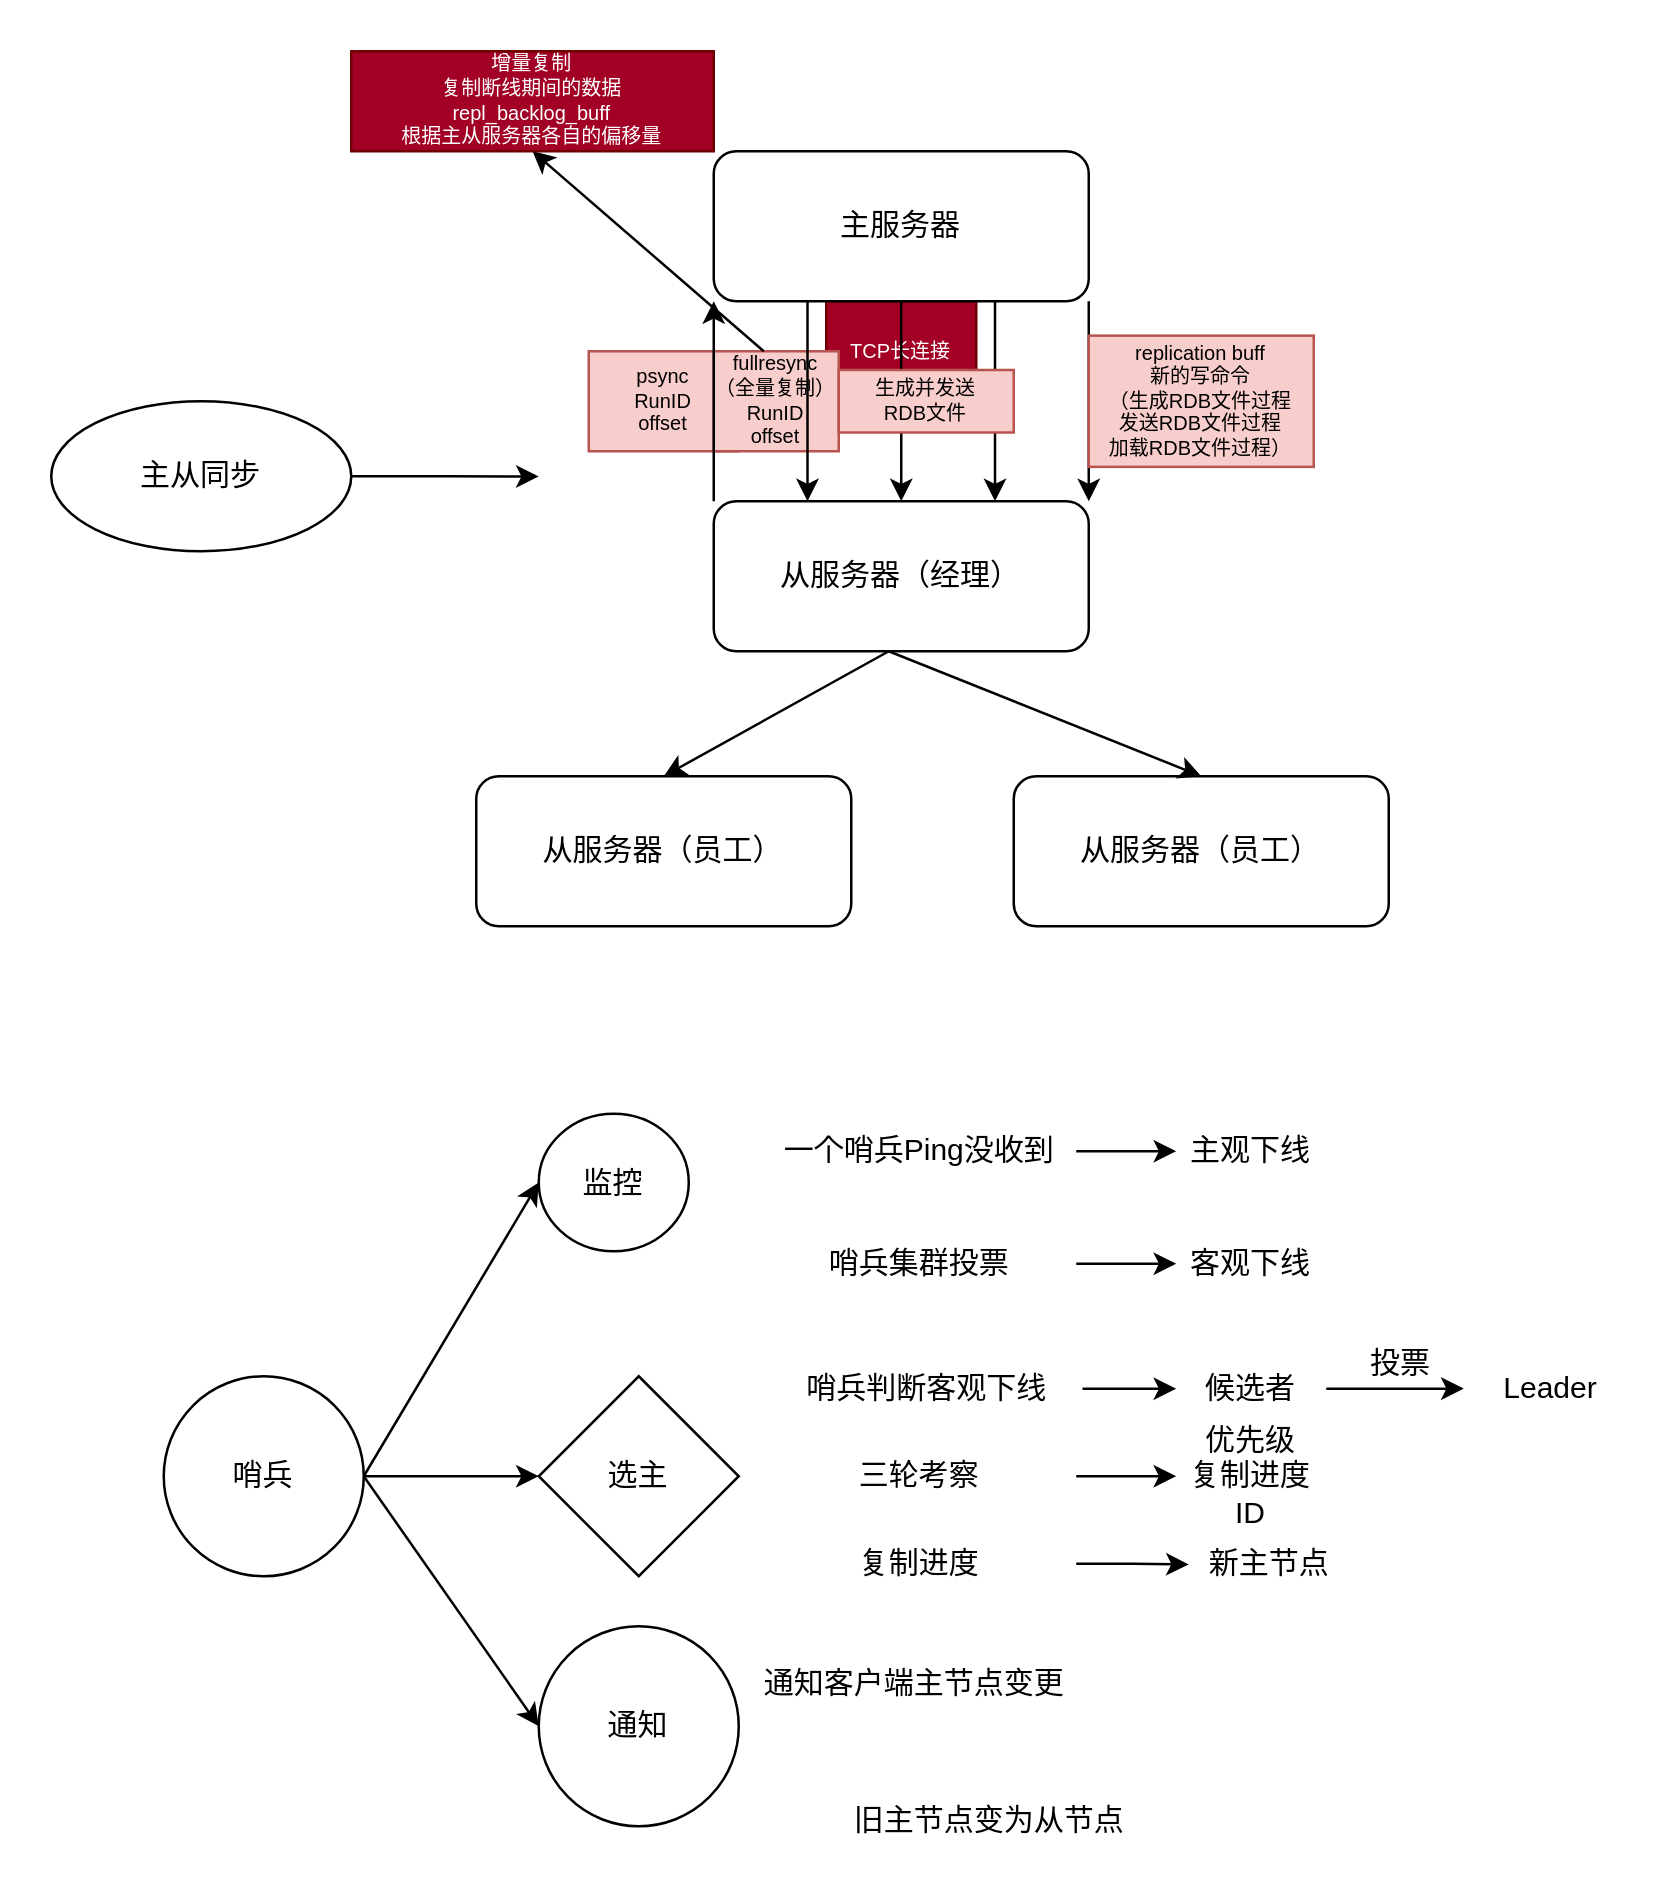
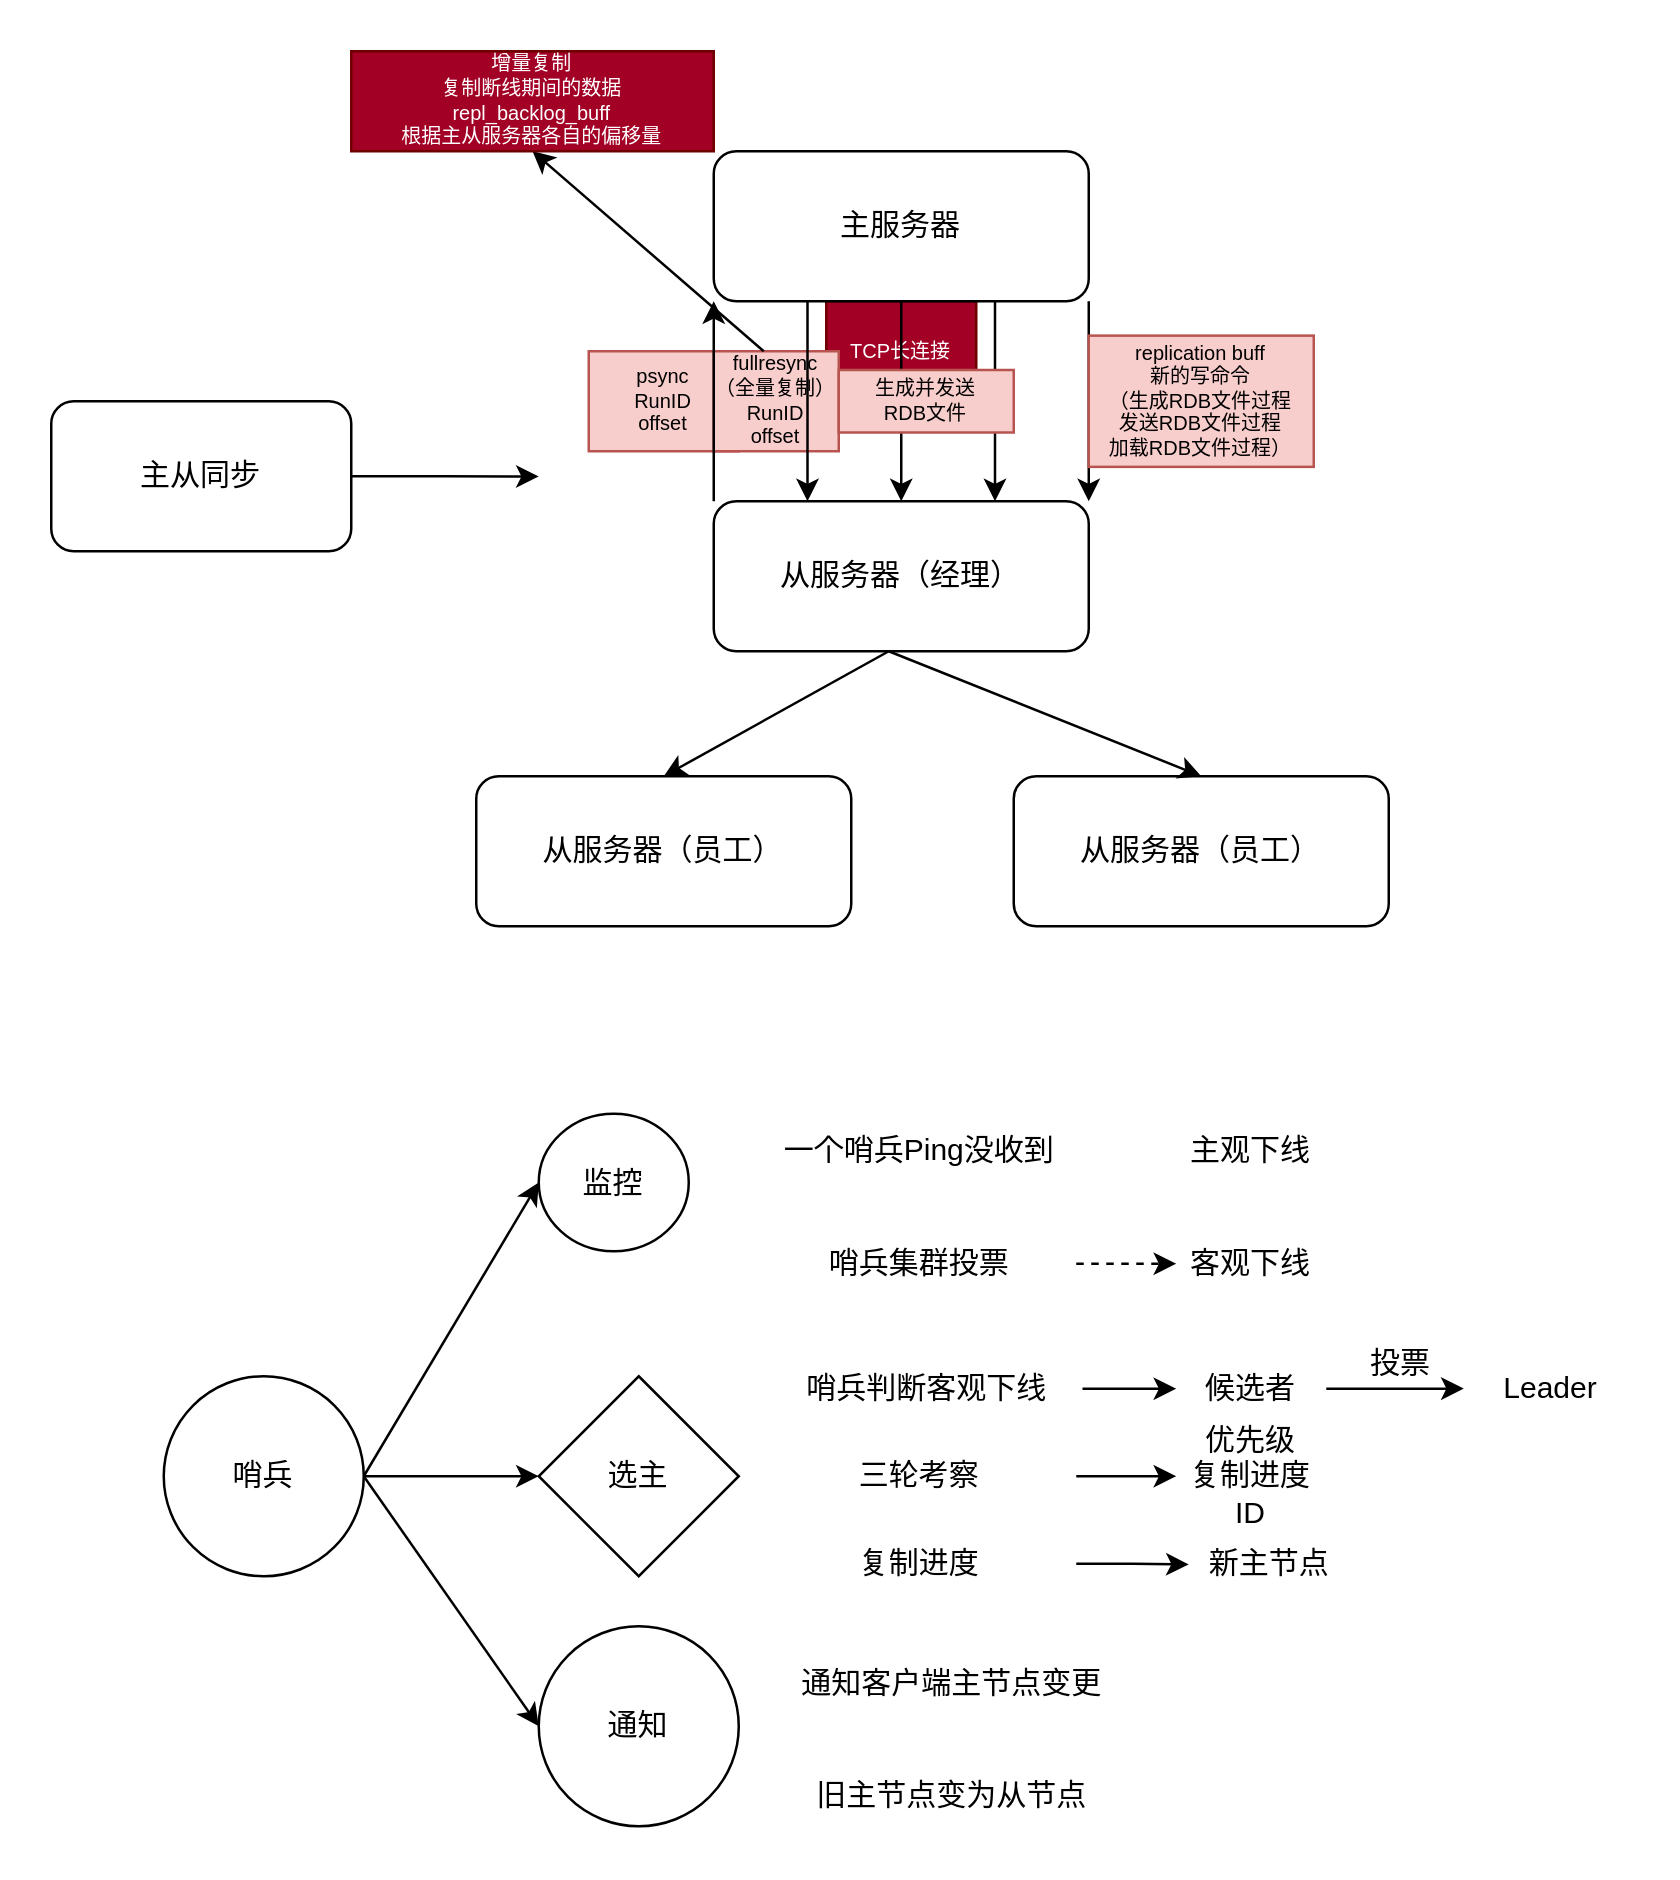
- <mxCell id="6" value="主从同步" style="ellipse;whiteSpace=wrap;html=1;" vertex="1" parent="1"><mxGeometry x="20" y="160" width="120" height="60" as="geometry" /></mxCell>
+ <mxCell id="6" value="主从同步" style="rounded=1;whiteSpace=wrap;html=1;" vertex="1" parent="1"><mxGeometry x="20" y="160" width="120" height="60" as="geometry" /></mxCell>
- <mxCell id="26" style="edgeStyle=orthogonalEdgeStyle;rounded=0;orthogonalLoop=1;jettySize=auto;html=1;exitX=1;exitY=0.5;exitDx=0;exitDy=0;entryX=0;entryY=0.5;entryDx=0;entryDy=0;" edge="1" parent="1" source="27" target="28"><mxGeometry relative="1" as="geometry" /></mxCell>
- <mxCell id="29" style="edgeStyle=orthogonalEdgeStyle;rounded=0;orthogonalLoop=1;jettySize=auto;html=1;exitX=1;exitY=0.5;exitDx=0;exitDy=0;entryX=0;entryY=0.5;entryDx=0;entryDy=0;" edge="1" parent="1" source="30" target="31"><mxGeometry relative="1" as="geometry" /></mxCell>
+ <mxCell id="29" style="edgeStyle=orthogonalEdgeStyle;rounded=0;orthogonalLoop=1;jettySize=auto;html=1;exitX=1;exitY=0.5;exitDx=0;exitDy=0;entryX=0;entryY=0.5;entryDx=0;entryDy=0;dashed=1;" edge="1" parent="1" source="30" target="31"><mxGeometry relative="1" as="geometry" /></mxCell>
- <mxCell id="32" value="通知客户端主节点变更" style="text;html=1;align=center;verticalAlign=middle;whiteSpace=wrap;rounded=0;" vertex="1" parent="1"><mxGeometry x="303" y="660" width="125" height="25" as="geometry" /></mxCell>
+ <mxCell id="32" value="通知客户端主节点变更" style="text;html=1;align=center;verticalAlign=middle;whiteSpace=wrap;rounded=0;" vertex="1" parent="1"><mxGeometry x="318" y="660" width="125" height="25" as="geometry" /></mxCell>
- <mxCell id="47" value="旧主节点变为从节点" style="text;html=1;align=center;verticalAlign=middle;whiteSpace=wrap;rounded=0;" vertex="1" parent="1"><mxGeometry x="333" y="715" width="125" height="25" as="geometry" /></mxCell>
+ <mxCell id="47" value="旧主节点变为从节点" style="text;html=1;align=center;verticalAlign=middle;whiteSpace=wrap;rounded=0;" vertex="1" parent="1"><mxGeometry x="318" y="705" width="125" height="25" as="geometry" /></mxCell>
